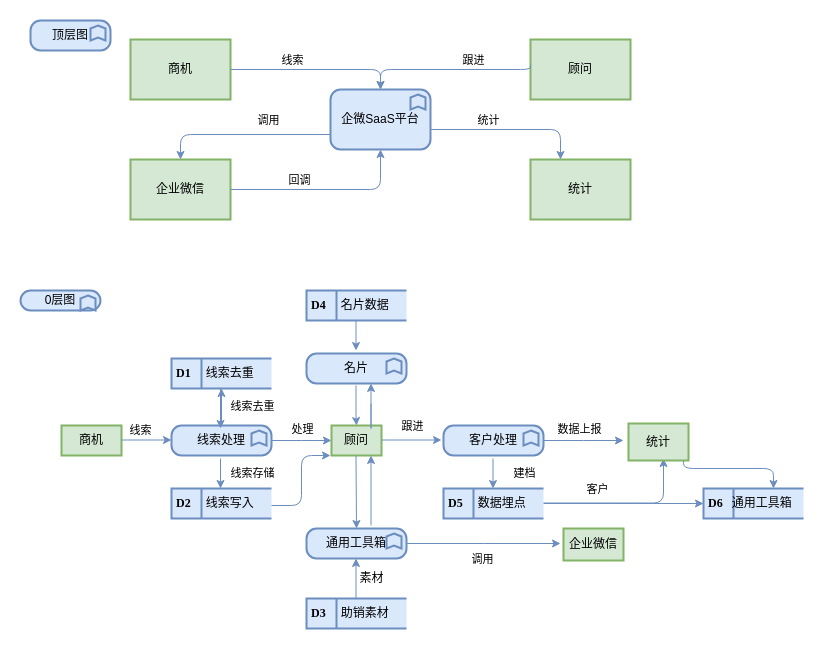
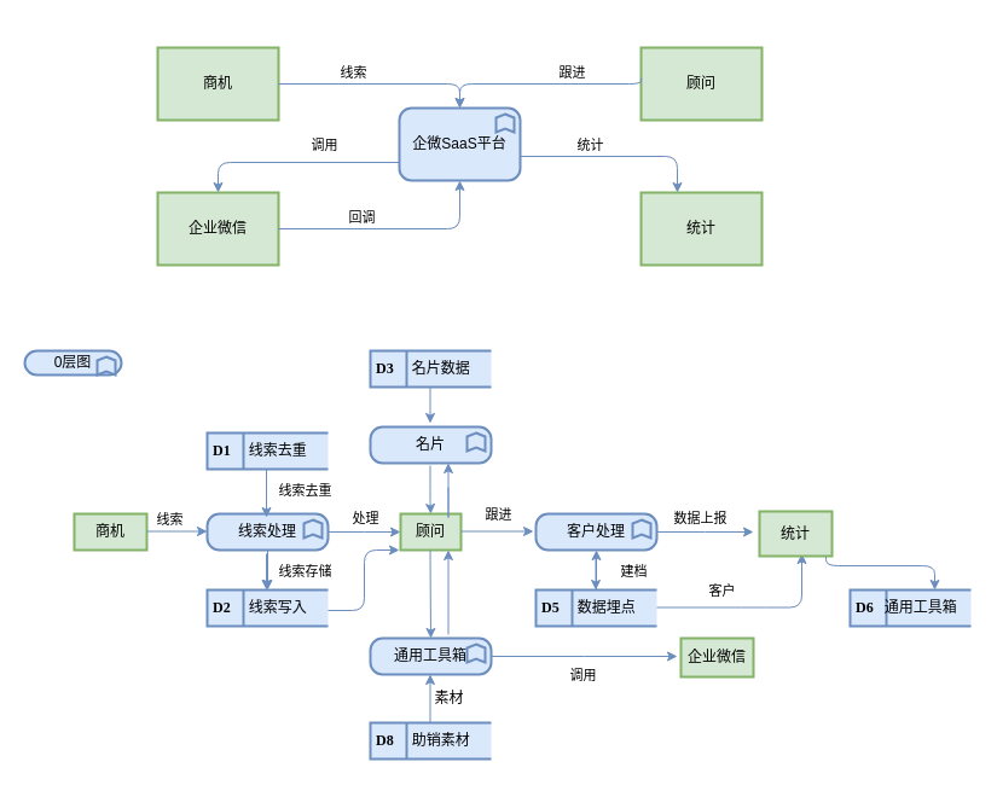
- <mxCell id="17" value="顶层图" style="html=1;outlineConnect=0;whiteSpace=wrap;fillColor=#dae8fc;strokeColor=#6c8ebf;shape=mxgraph.archimate3.application;appType=func;archiType=rounded;strokeWidth=2;" vertex="1" parent="1"><mxGeometry x="30" y="20" width="80" height="30" as="geometry" /></mxCell>
- <mxCell id="54" value="&lt;font size=&quot;1&quot;&gt;&lt;b style=&quot;font-size: 12px&quot;&gt;D4&lt;/b&gt;&lt;/font&gt;&amp;nbsp; &amp;nbsp; &amp;nbsp;名片数据" style="html=1;dashed=0;whitespace=wrap;shape=mxgraph.dfd.dataStoreID;align=left;spacingLeft=3;points=[[0,0],[0.5,0],[1,0],[0,0.5],[1,0.5],[0,1],[0.5,1],[1,1]];strokeWidth=2;fontFamily=Verdana;fillColor=#dae8fc;strokeColor=#6c8ebf;" vertex="1" parent="1"><mxGeometry x="306" y="290" width="100" height="30" as="geometry" /></mxCell>
+ <mxCell id="54" value="&lt;font size=&quot;1&quot;&gt;&lt;b style=&quot;font-size: 12px&quot;&gt;D3&lt;/b&gt;&lt;/font&gt;&amp;nbsp; &amp;nbsp; &amp;nbsp;名片数据" style="html=1;dashed=0;whitespace=wrap;shape=mxgraph.dfd.dataStoreID;align=left;spacingLeft=3;points=[[0,0],[0.5,0],[1,0],[0,0.5],[1,0.5],[0,1],[0.5,1],[1,1]];strokeWidth=2;fontFamily=Verdana;fillColor=#dae8fc;strokeColor=#6c8ebf;" vertex="1" parent="1"><mxGeometry x="306" y="290" width="100" height="30" as="geometry" /></mxCell>
- <mxCell id="21" value="" style="edgeStyle=orthogonalEdgeStyle;rounded=0;orthogonalLoop=1;jettySize=auto;html=1;strokeColor=#6C8EBF;" edge="1" parent="1" source="22" target="25"><mxGeometry relative="1" as="geometry" /></mxCell>
+ <mxCell id="21" value="" style="edgeStyle=orthogonalEdgeStyle;rounded=0;orthogonalLoop=1;jettySize=auto;html=1;strokeColor=#6C8EBF;" edge="1" parent="1" source="22" target="28"><mxGeometry relative="1" as="geometry" /></mxCell>
- <mxCell id="34" value="" style="edgeStyle=orthogonalEdgeStyle;rounded=0;orthogonalLoop=1;jettySize=auto;html=1;strokeColor=#6C8EBF;" edge="1" parent="1" source="35" target="40"><mxGeometry relative="1" as="geometry" /></mxCell>
+ <mxCell id="34" value="" style="edgeStyle=orthogonalEdgeStyle;rounded=0;orthogonalLoop=1;jettySize=auto;html=1;strokeColor=#6C8EBF;" edge="1" parent="1" source="35" target="33"><mxGeometry relative="1" as="geometry" /></mxCell>
- <mxCell id="50" value="&lt;font size=&quot;1&quot;&gt;&lt;b style=&quot;font-size: 12px&quot;&gt;D3&lt;/b&gt;&lt;/font&gt;&amp;nbsp; &amp;nbsp; &amp;nbsp;助销素材" style="html=1;dashed=0;whitespace=wrap;shape=mxgraph.dfd.dataStoreID;align=left;spacingLeft=3;points=[[0,0],[0.5,0],[1,0],[0,0.5],[1,0.5],[0,1],[0.5,1],[1,1]];strokeWidth=2;fontFamily=Verdana;fillColor=#dae8fc;strokeColor=#6c8ebf;" vertex="1" parent="1"><mxGeometry x="306" y="598" width="100" height="30" as="geometry" /></mxCell>
+ <mxCell id="50" value="&lt;font size=&quot;1&quot;&gt;&lt;b style=&quot;font-size: 12px&quot;&gt;D8&lt;/b&gt;&lt;/font&gt;&amp;nbsp; &amp;nbsp; &amp;nbsp;助销素材" style="html=1;dashed=0;whitespace=wrap;shape=mxgraph.dfd.dataStoreID;align=left;spacingLeft=3;points=[[0,0],[0.5,0],[1,0],[0,0.5],[1,0.5],[0,1],[0.5,1],[1,1]];strokeWidth=2;fontFamily=Verdana;fillColor=#dae8fc;strokeColor=#6c8ebf;" vertex="1" parent="1"><mxGeometry x="306" y="598" width="100" height="30" as="geometry" /></mxCell>
